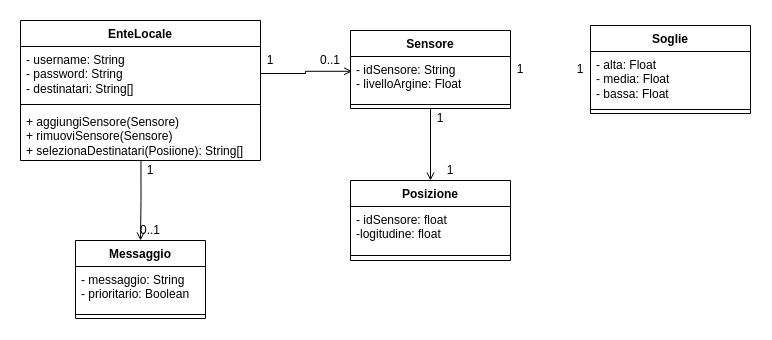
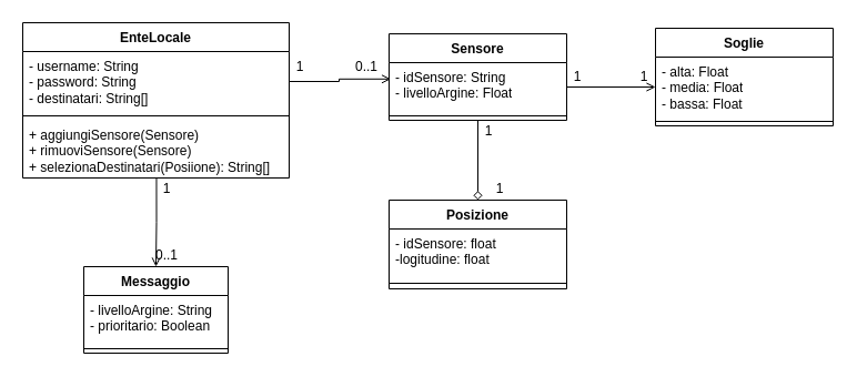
+ <mxCell id="16" style="edgeStyle=orthogonalEdgeStyle;rounded=0;orthogonalLoop=1;jettySize=auto;html=1;entryX=0;entryY=0.5;entryDx=0;entryDy=0;endArrow=open;startFill=0;endFill=0;" edge="1" parent="1" source="11" target="14"><mxGeometry relative="1" as="geometry"><mxPoint x="560" y="69" as="targetPoint" /></mxGeometry></mxCell>
- <mxCell id="9" style="edgeStyle=orthogonalEdgeStyle;rounded=0;orthogonalLoop=1;jettySize=auto;html=1;entryX=0.5;entryY=0;entryDx=0;entryDy=0;endArrow=open;endFill=0;" edge="1" parent="1" source="10" target="24"><mxGeometry relative="1" as="geometry"><mxPoint x="450" y="180" as="targetPoint" /></mxGeometry></mxCell>
+ <mxCell id="9" style="edgeStyle=orthogonalEdgeStyle;rounded=0;orthogonalLoop=1;jettySize=auto;html=1;entryX=0.5;entryY=0;entryDx=0;entryDy=0;endArrow=diamond;endFill=0;" edge="1" parent="1" source="10" target="24"><mxGeometry relative="1" as="geometry"><mxPoint x="450" y="180" as="targetPoint" /></mxGeometry></mxCell>
- <mxCell id="7" value="- messaggio: String&lt;div&gt;- prioritario: Boolean&lt;/div&gt;&lt;div&gt;&lt;br&gt;&lt;/div&gt;" style="text;strokeColor=none;fillColor=none;align=left;verticalAlign=top;spacingLeft=4;spacingRight=4;overflow=hidden;rotatable=0;points=[[0,0.5],[1,0.5]];portConstraint=eastwest;whiteSpace=wrap;html=1;" vertex="1" parent="6"><mxGeometry y="26" width="130" height="44" as="geometry" /></mxCell>
+ <mxCell id="7" value="- livelloArgine: String&lt;div&gt;- prioritario: Boolean&lt;/div&gt;&lt;div&gt;&lt;br&gt;&lt;/div&gt;" style="text;strokeColor=none;fillColor=none;align=left;verticalAlign=top;spacingLeft=4;spacingRight=4;overflow=hidden;rotatable=0;points=[[0,0.5],[1,0.5]];portConstraint=eastwest;whiteSpace=wrap;html=1;" vertex="1" parent="6"><mxGeometry y="26" width="130" height="44" as="geometry" /></mxCell>
